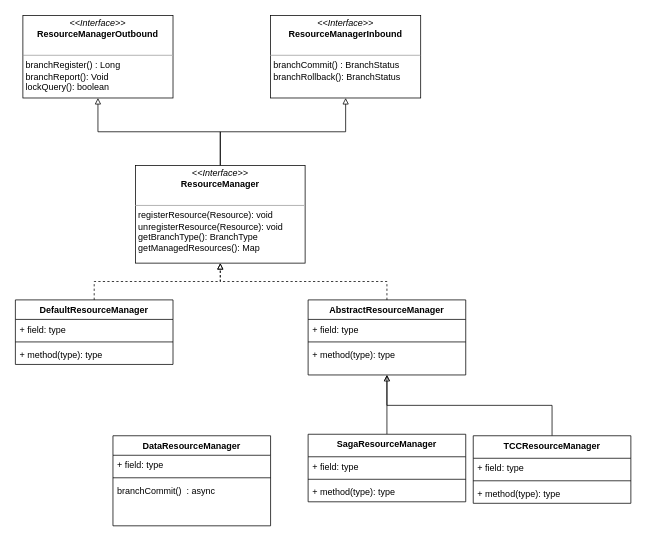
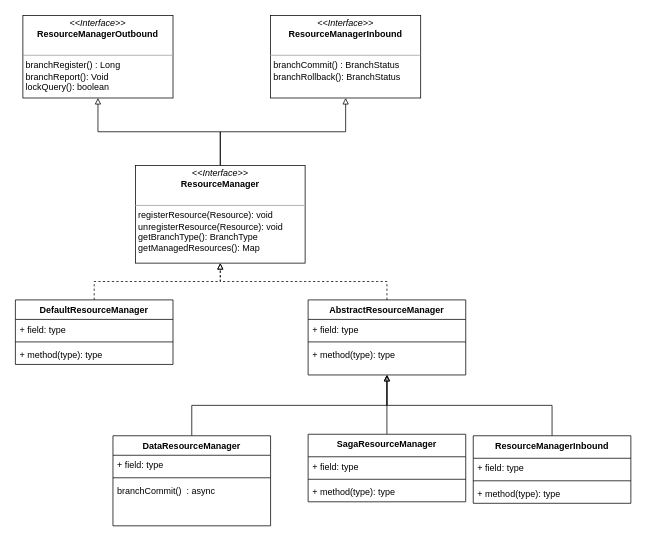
+ <mxCell id="17" style="edgeStyle=orthogonalEdgeStyle;rounded=0;orthogonalLoop=1;jettySize=auto;html=1;exitX=0.5;exitY=0;exitDx=0;exitDy=0;endArrow=block;endFill=0;" edge="1" parent="1" source="18" target="13"><mxGeometry relative="1" as="geometry" /></mxCell>
- <mxCell id="28" value="TCCResourceManager" style="swimlane;fontStyle=1;align=center;verticalAlign=top;childLayout=stackLayout;horizontal=1;startSize=30;horizontalStack=0;resizeParent=1;resizeParentMax=0;resizeLast=0;collapsible=1;marginBottom=0;" vertex="1" parent="1"><mxGeometry x="630" y="580" width="210" height="90" as="geometry" /></mxCell>
+ <mxCell id="28" value="ResourceManagerInbound" style="swimlane;fontStyle=1;align=center;verticalAlign=top;childLayout=stackLayout;horizontal=1;startSize=30;horizontalStack=0;resizeParent=1;resizeParentMax=0;resizeLast=0;collapsible=1;marginBottom=0;" vertex="1" parent="1"><mxGeometry x="630" y="580" width="210" height="90" as="geometry" /></mxCell>
